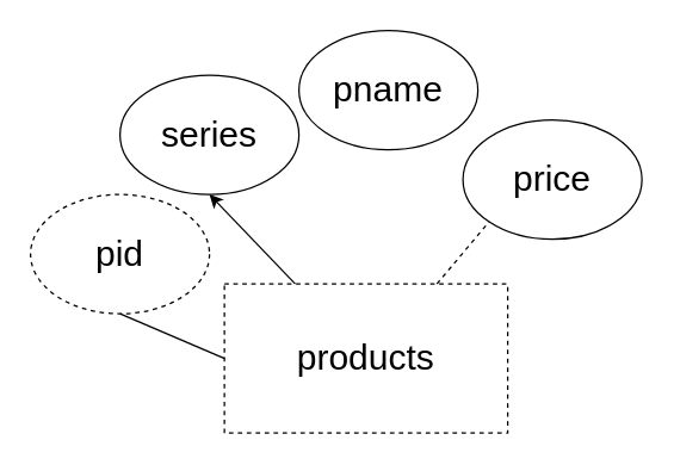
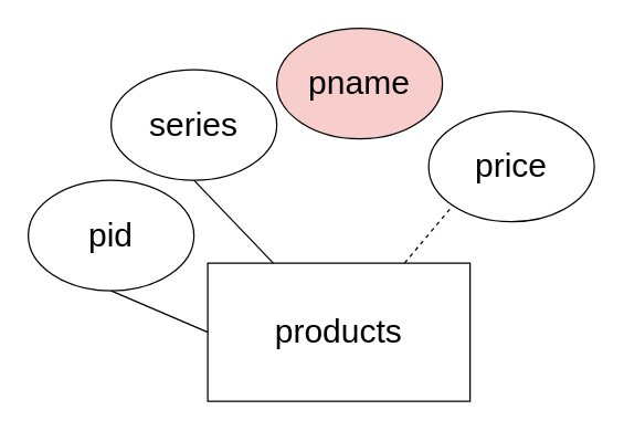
- <mxCell id="4" value="&lt;font style=&quot;font-size: 24px;&quot;&gt;pname&lt;/font&gt;" style="ellipse;whiteSpace=wrap;html=1;" vertex="1" parent="1"><mxGeometry x="200" y="20" width="120" height="80" as="geometry" /></mxCell>
+ <mxCell id="4" value="&lt;font style=&quot;font-size: 24px;&quot;&gt;pname&lt;/font&gt;" style="ellipse;whiteSpace=wrap;html=1;fillColor=#f8cecc;" vertex="1" parent="1"><mxGeometry x="200" y="20" width="120" height="80" as="geometry" /></mxCell>
- <mxCell id="8" value="" style="endArrow=classic;html=1;rounded=0;exitX=0.25;exitY=0;exitDx=0;exitDy=0;entryX=0.5;entryY=1;entryDx=0;entryDy=0;" edge="1" parent="1" source="2" target="6"><mxGeometry width="50" height="50" relative="1" as="geometry"><mxPoint x="200" y="150" as="sourcePoint" /><mxPoint x="250" y="100" as="targetPoint" /></mxGeometry></mxCell>
+ <mxCell id="8" value="" style="endArrow=none;html=1;rounded=0;exitX=0.25;exitY=0;exitDx=0;exitDy=0;entryX=0.5;entryY=1;entryDx=0;entryDy=0;" edge="1" parent="1" source="2" target="6"><mxGeometry width="50" height="50" relative="1" as="geometry"><mxPoint x="200" y="150" as="sourcePoint" /><mxPoint x="250" y="100" as="targetPoint" /></mxGeometry></mxCell>
- <mxCell id="3" value="&lt;font style=&quot;font-size: 24px;&quot;&gt;pid&lt;/font&gt;" style="ellipse;whiteSpace=wrap;html=1;dashed=1;" vertex="1" parent="1"><mxGeometry x="20" y="130" width="120" height="80" as="geometry" /></mxCell>
+ <mxCell id="3" value="&lt;font style=&quot;font-size: 24px;&quot;&gt;pid&lt;/font&gt;" style="ellipse;whiteSpace=wrap;html=1;" vertex="1" parent="1"><mxGeometry x="20" y="130" width="120" height="80" as="geometry" /></mxCell>
- <mxCell id="2" value="&lt;font style=&quot;font-size: 24px;&quot;&gt;products&lt;/font&gt;" style="rounded=0;whiteSpace=wrap;html=1;dashed=1;" vertex="1" parent="1"><mxGeometry x="150" y="190" width="190" height="100" as="geometry" /></mxCell>
+ <mxCell id="2" value="&lt;font style=&quot;font-size: 24px;&quot;&gt;products&lt;/font&gt;" style="rounded=0;whiteSpace=wrap;html=1;" vertex="1" parent="1"><mxGeometry x="150" y="190" width="190" height="100" as="geometry" /></mxCell>
